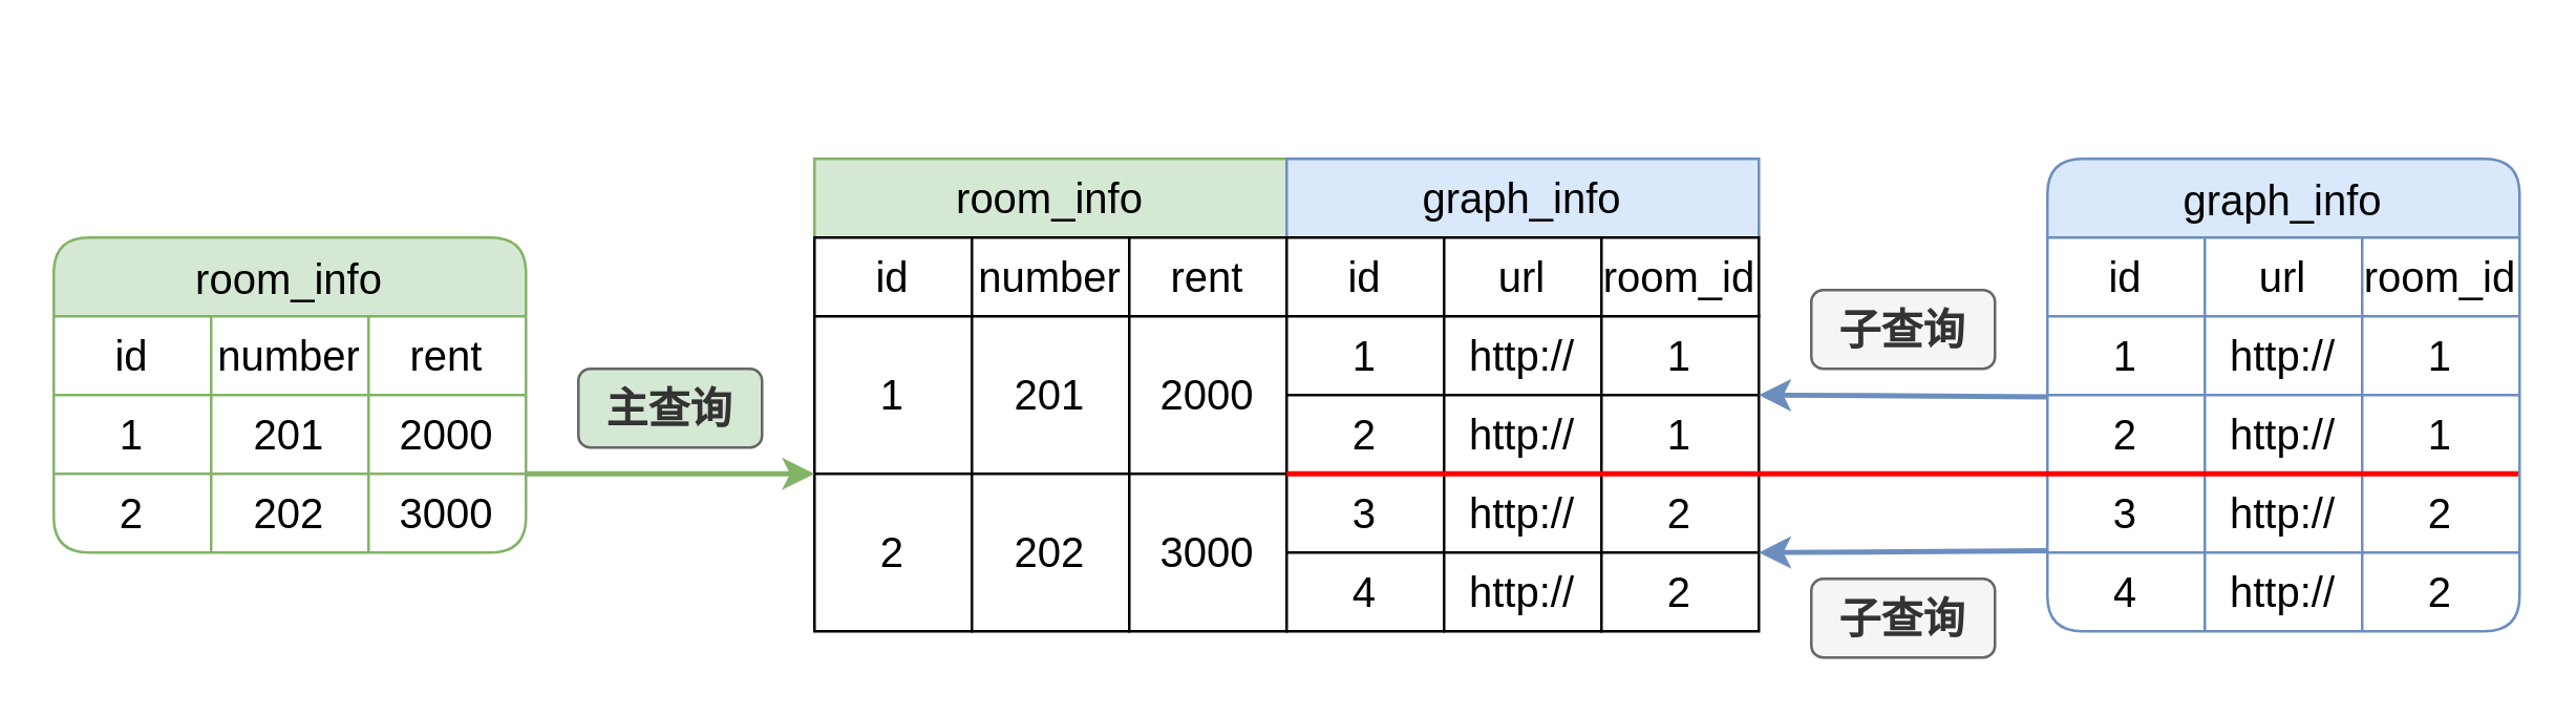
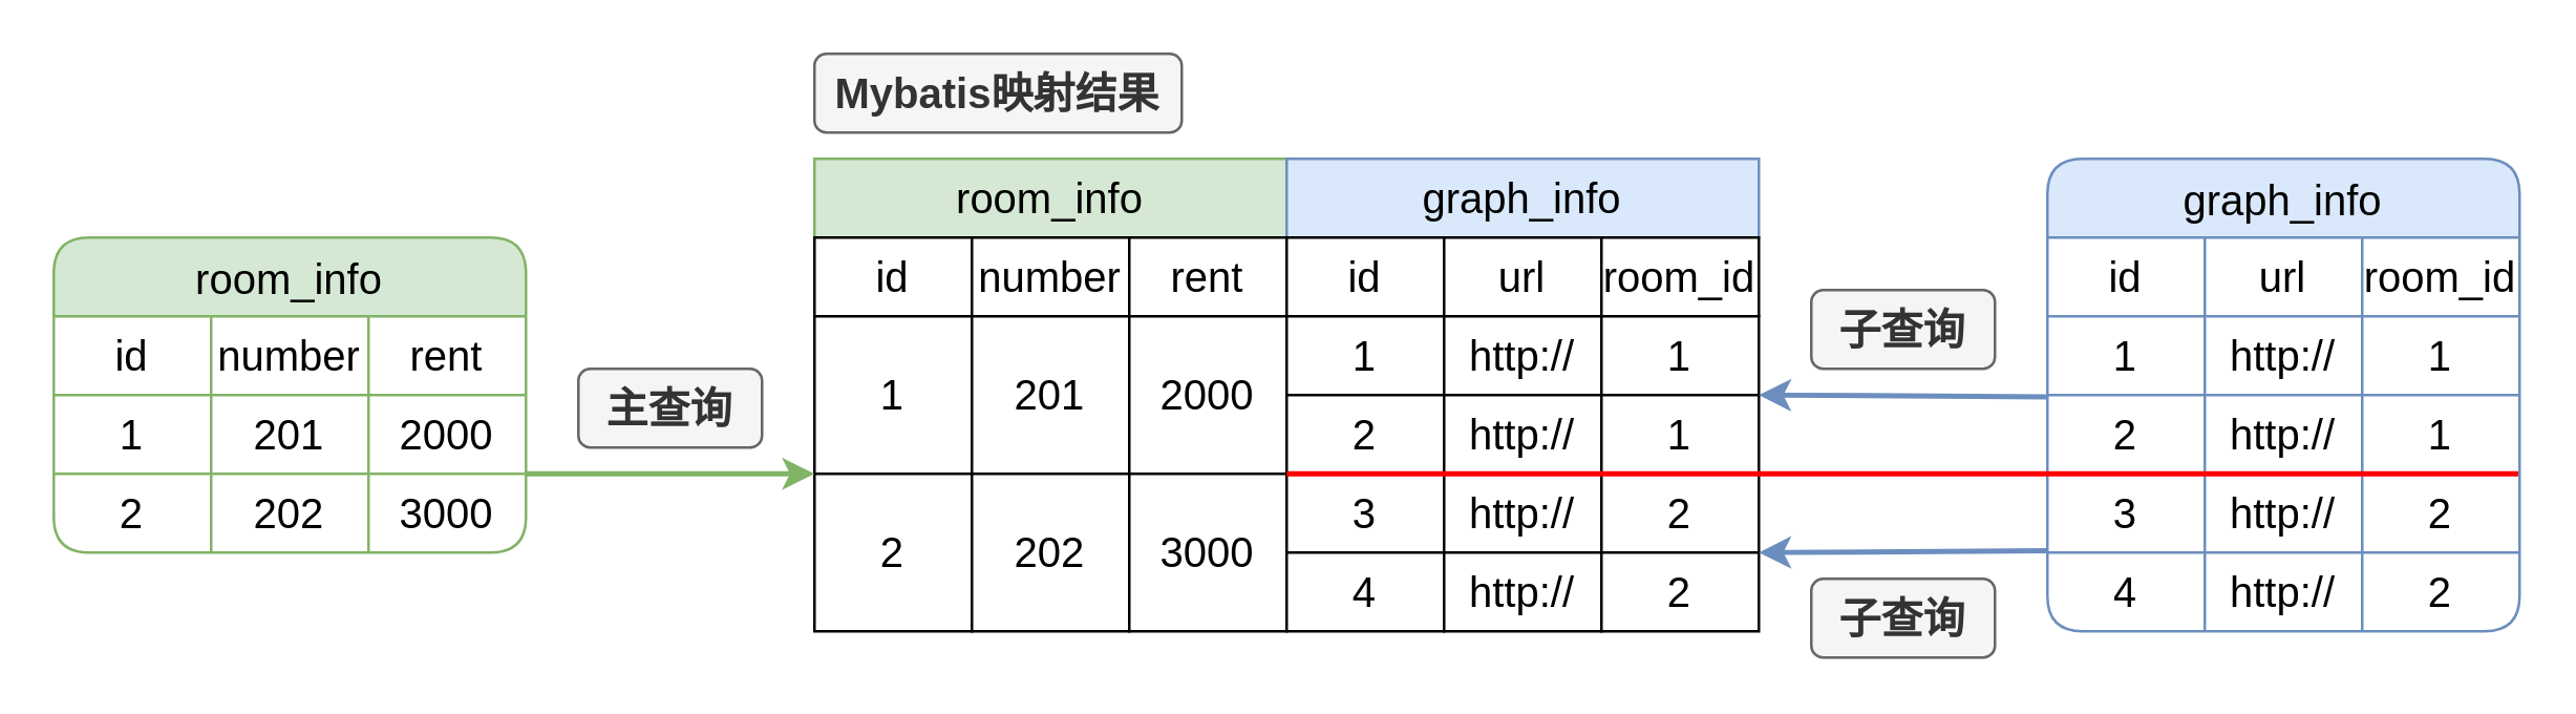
+ <mxCell id="69" value="Mybatis映射结果" style="rounded=1;whiteSpace=wrap;html=1;fontSize=16;fillColor=#f5f5f5;fontColor=#333333;strokeColor=#666666;fontStyle=1" vertex="1" parent="1"><mxGeometry x="310" y="20" width="140" height="30" as="geometry" /></mxCell>
- <mxCell id="64" value="主查询" style="rounded=1;whiteSpace=wrap;html=1;fontSize=16;fillColor=#d5e8d4;fontColor=#333333;strokeColor=#666666;fontStyle=1;" vertex="1" parent="1"><mxGeometry x="220" y="140" width="70" height="30" as="geometry" /></mxCell>
+ <mxCell id="64" value="主查询" style="rounded=1;whiteSpace=wrap;html=1;fontSize=16;fillColor=#f5f5f5;fontColor=#333333;strokeColor=#666666;fontStyle=1" vertex="1" parent="1"><mxGeometry x="220" y="140" width="70" height="30" as="geometry" /></mxCell>
